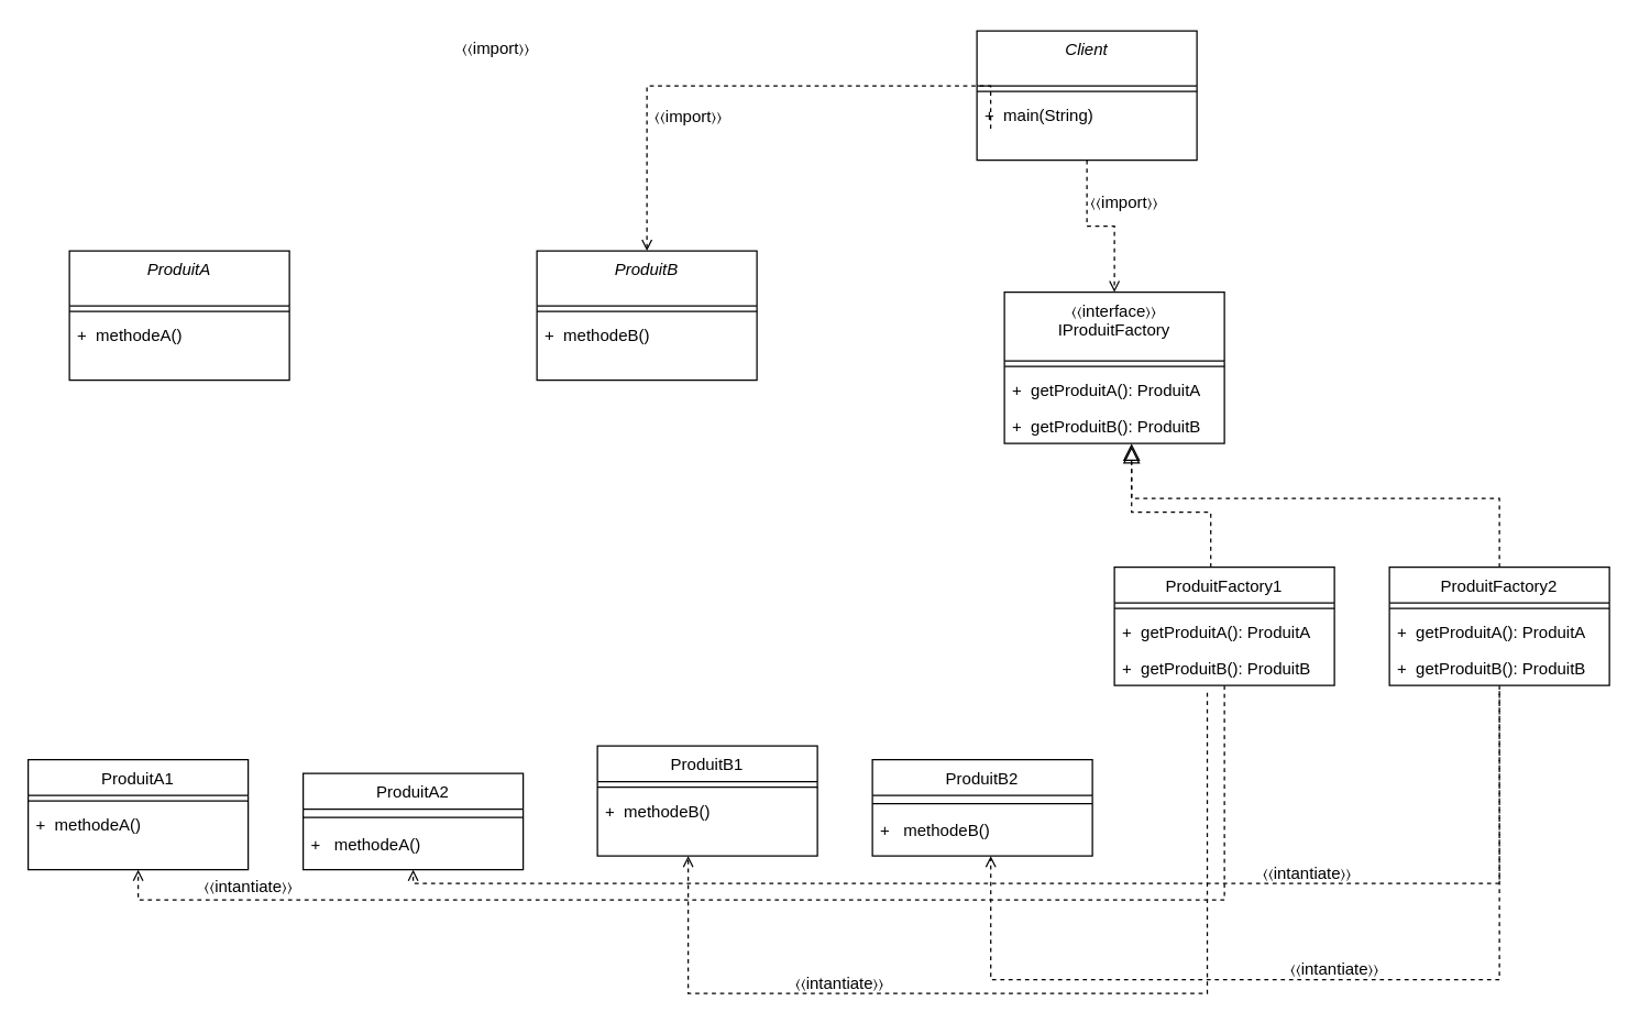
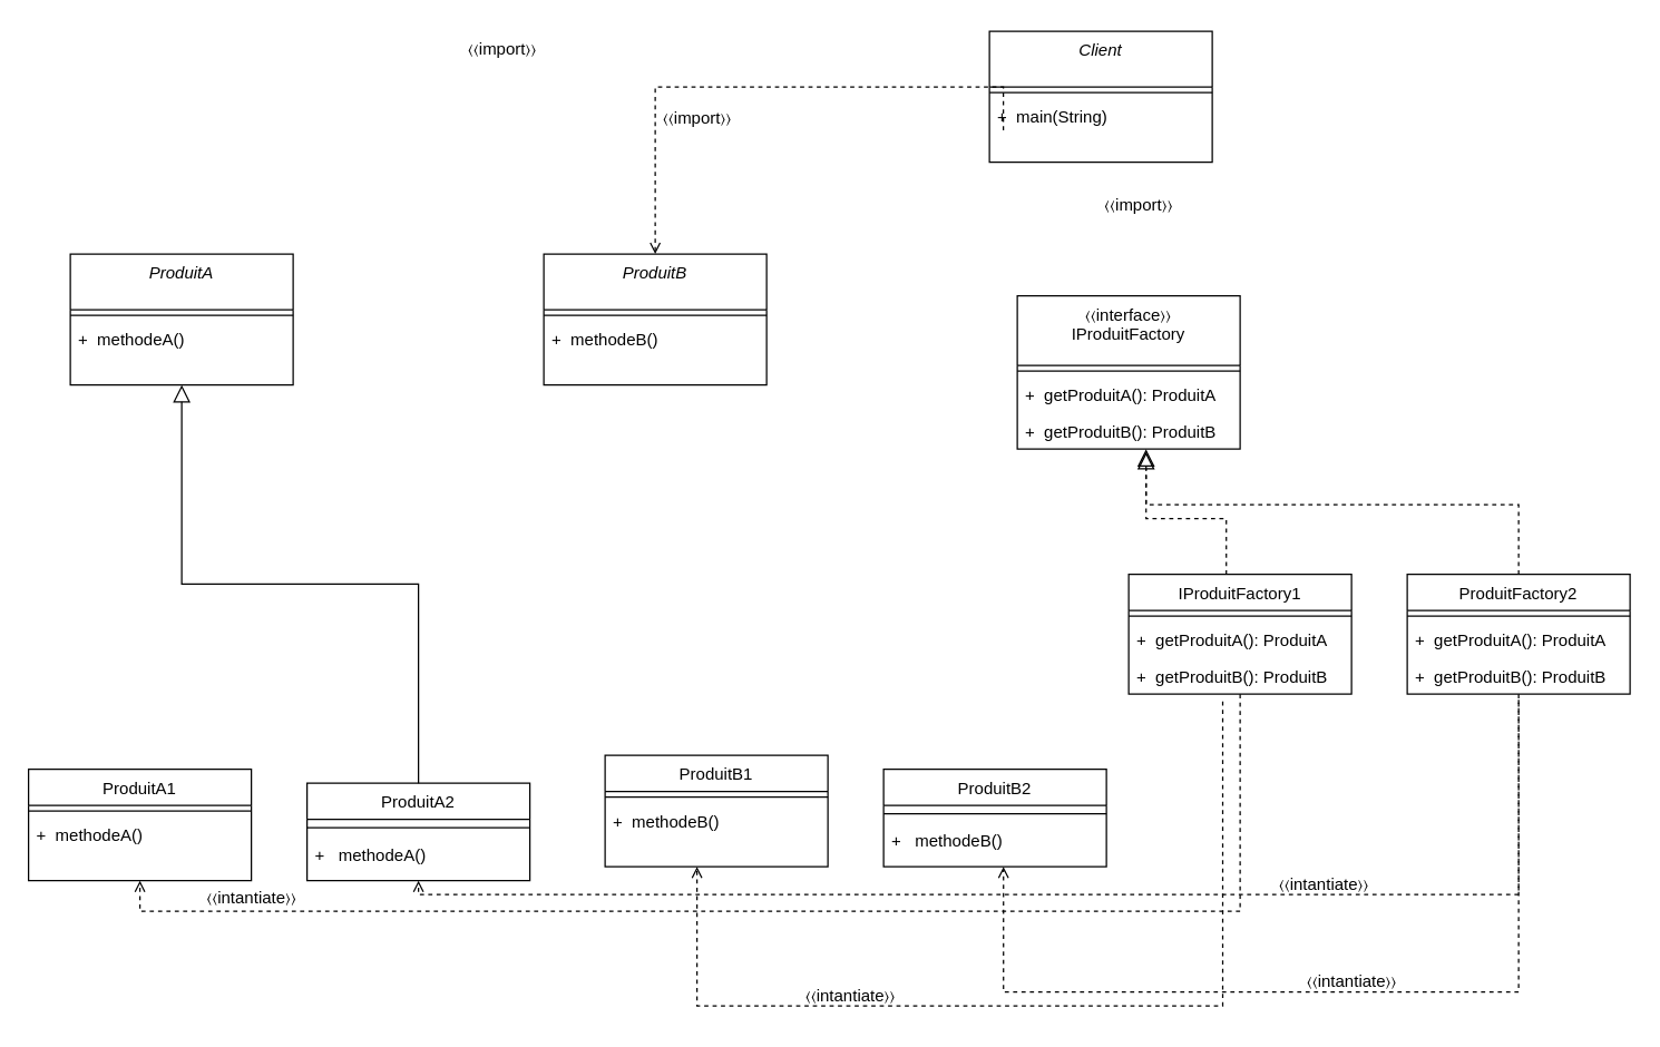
- <mxCell id="16" value="" style="endArrow=open;shadow=0;strokeWidth=1;rounded=0;endFill=1;edgeStyle=elbowEdgeStyle;elbow=vertical;dashed=1;exitX=0.5;exitY=1;exitDx=0;exitDy=0;" parent="1" source="18" target="12" edge="1"><mxGeometry x="0.5" y="41" relative="1" as="geometry"><mxPoint x="400" y="214" as="sourcePoint" /><mxPoint x="560" y="214" as="targetPoint" /><mxPoint x="-40" y="32" as="offset" /></mxGeometry></mxCell>
- <mxCell id="17" value="" style="resizable=0;align=left;verticalAlign=bottom;labelBackgroundColor=none;fontSize=12;" parent="16" connectable="0" vertex="1"><mxGeometry x="-1" relative="1" as="geometry"><mxPoint y="4" as="offset" /></mxGeometry></mxCell>
+ <mxCell id="11" value="" style="endArrow=block;endSize=10;endFill=0;shadow=0;strokeWidth=1;rounded=0;edgeStyle=elbowEdgeStyle;elbow=vertical;" parent="1" source="8" target="2" edge="1"><mxGeometry width="160" relative="1" as="geometry"><mxPoint x="230" y="395" as="sourcePoint" /><mxPoint x="330" y="293" as="targetPoint" /></mxGeometry></mxCell>
- <mxCell id="34" value="ProduitFactory1" style="swimlane;fontStyle=0;align=center;verticalAlign=top;childLayout=stackLayout;horizontal=1;startSize=26;horizontalStack=0;resizeParent=1;resizeLast=0;collapsible=1;marginBottom=0;rounded=0;shadow=0;strokeWidth=1;" vertex="1" parent="1"><mxGeometry x="810" y="412" width="160" height="86" as="geometry"><mxRectangle x="550" y="140" width="160" height="26" as="alternateBounds" /></mxGeometry></mxCell>
+ <mxCell id="34" value="IProduitFactory1" style="swimlane;fontStyle=0;align=center;verticalAlign=top;childLayout=stackLayout;horizontal=1;startSize=26;horizontalStack=0;resizeParent=1;resizeLast=0;collapsible=1;marginBottom=0;rounded=0;shadow=0;strokeWidth=1;" vertex="1" parent="1"><mxGeometry x="810" y="412" width="160" height="86" as="geometry"><mxRectangle x="550" y="140" width="160" height="26" as="alternateBounds" /></mxGeometry></mxCell>
